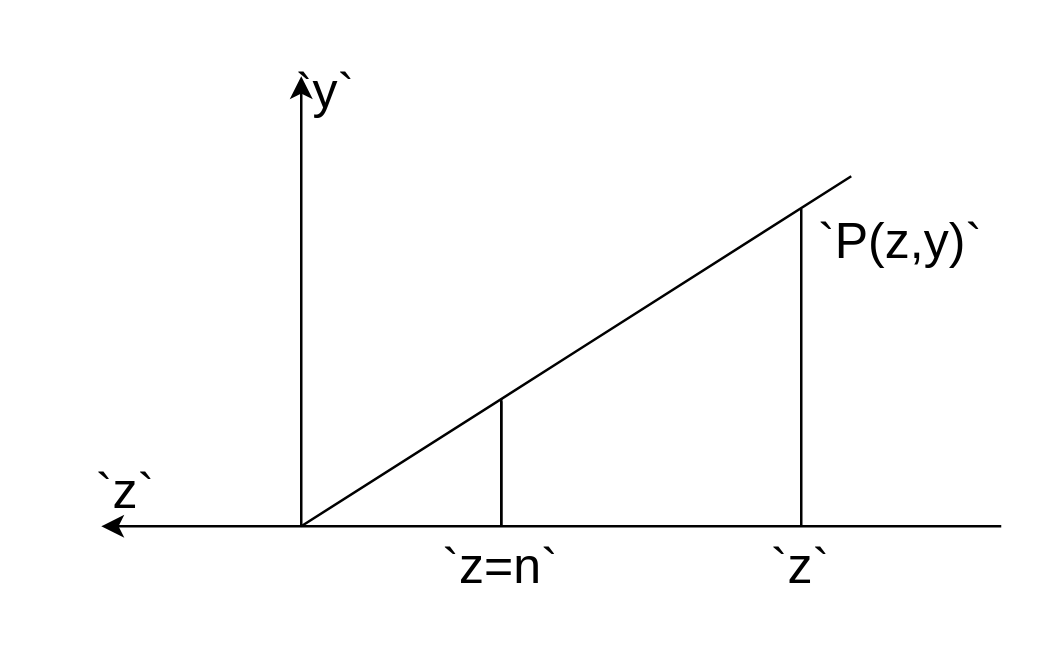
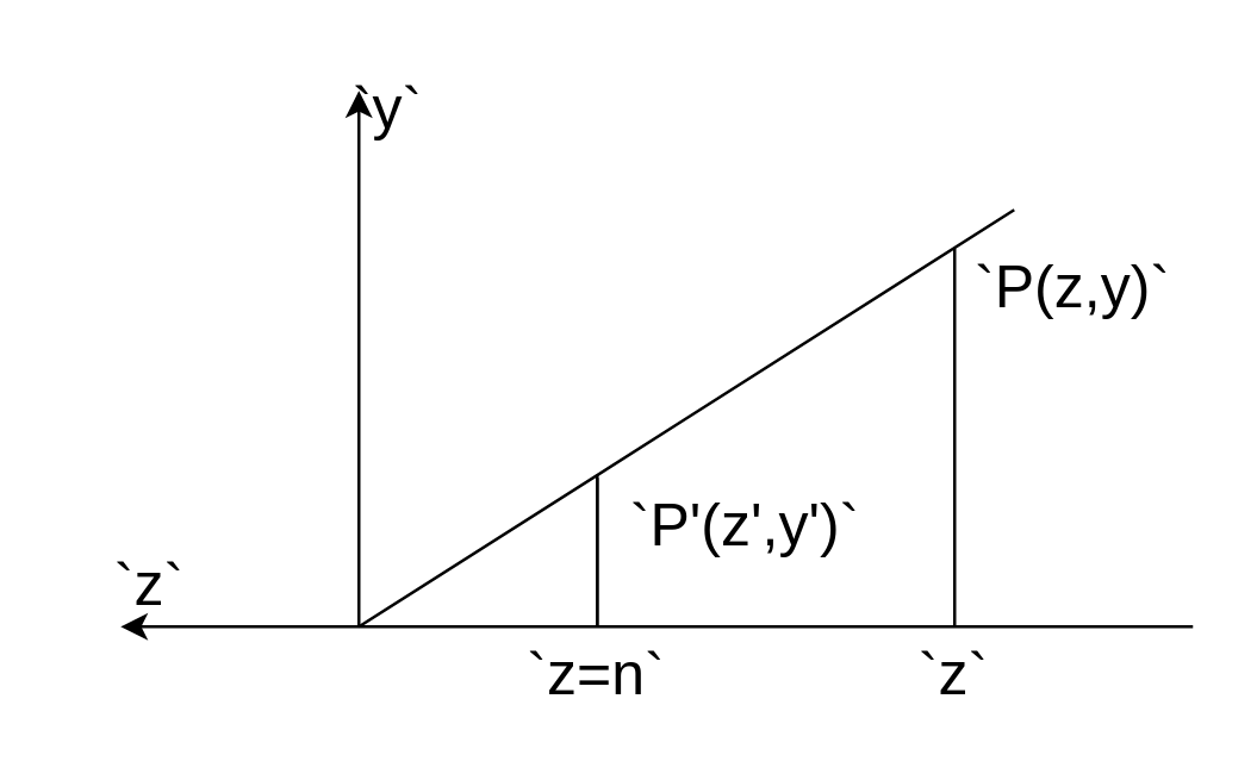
+ <mxCell id="13" value="`P'(z',y')`" style="text;html=1;align=center;verticalAlign=middle;whiteSpace=wrap;rounded=0;fontSize=20;" vertex="1" parent="1"><mxGeometry x="220" y="160" width="60" height="30" as="geometry" /></mxCell>
